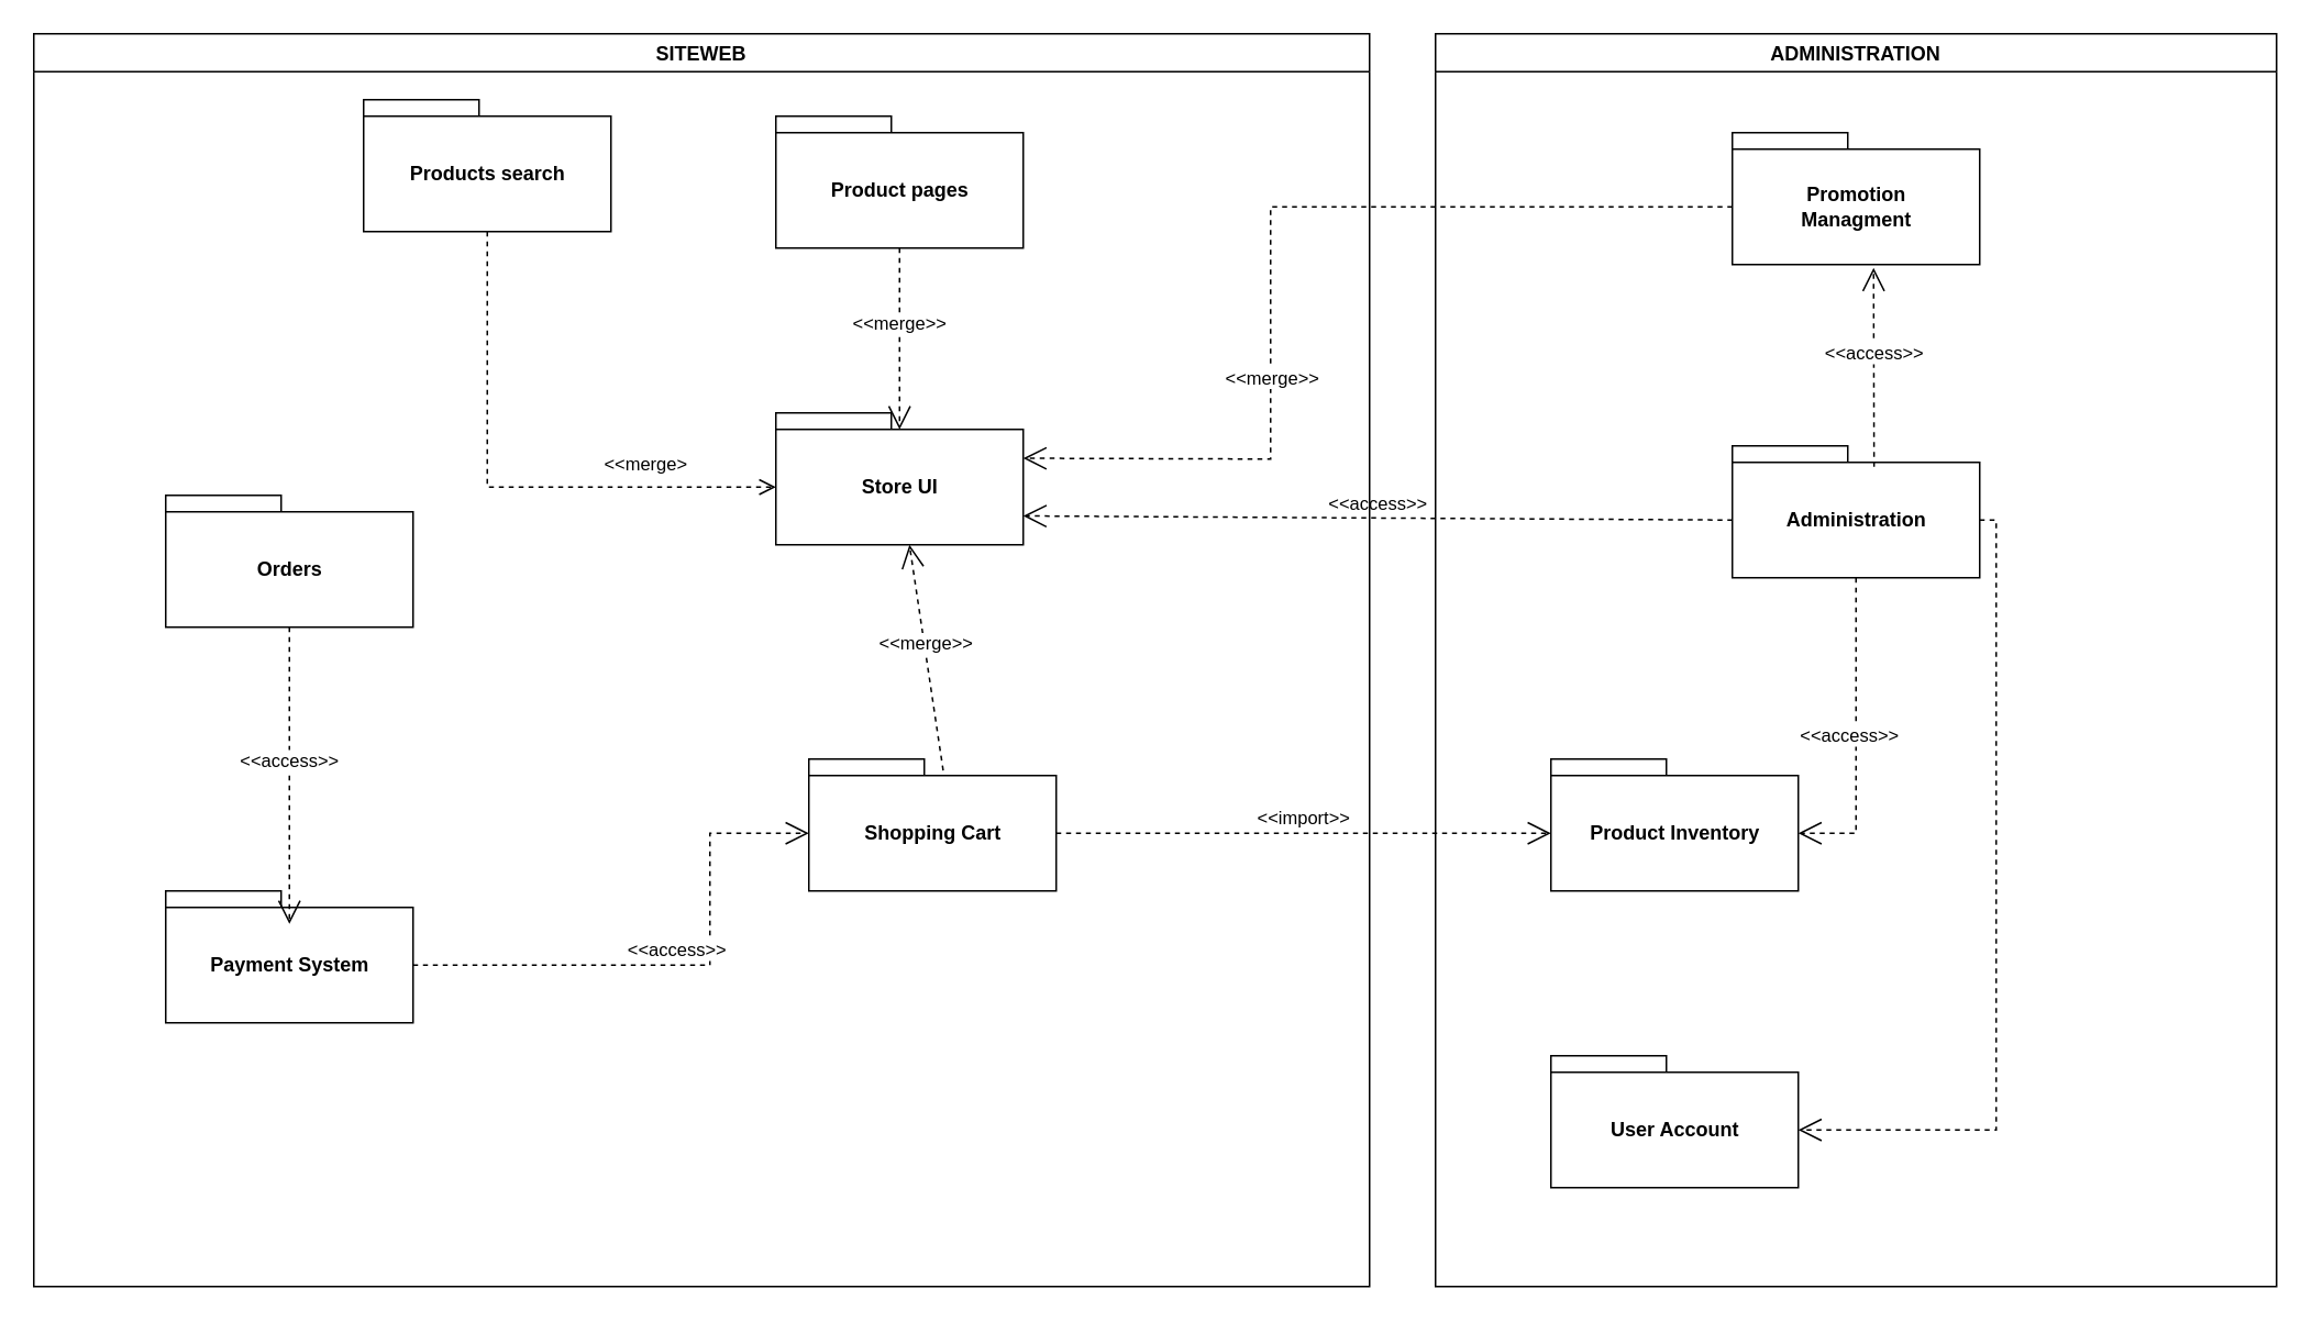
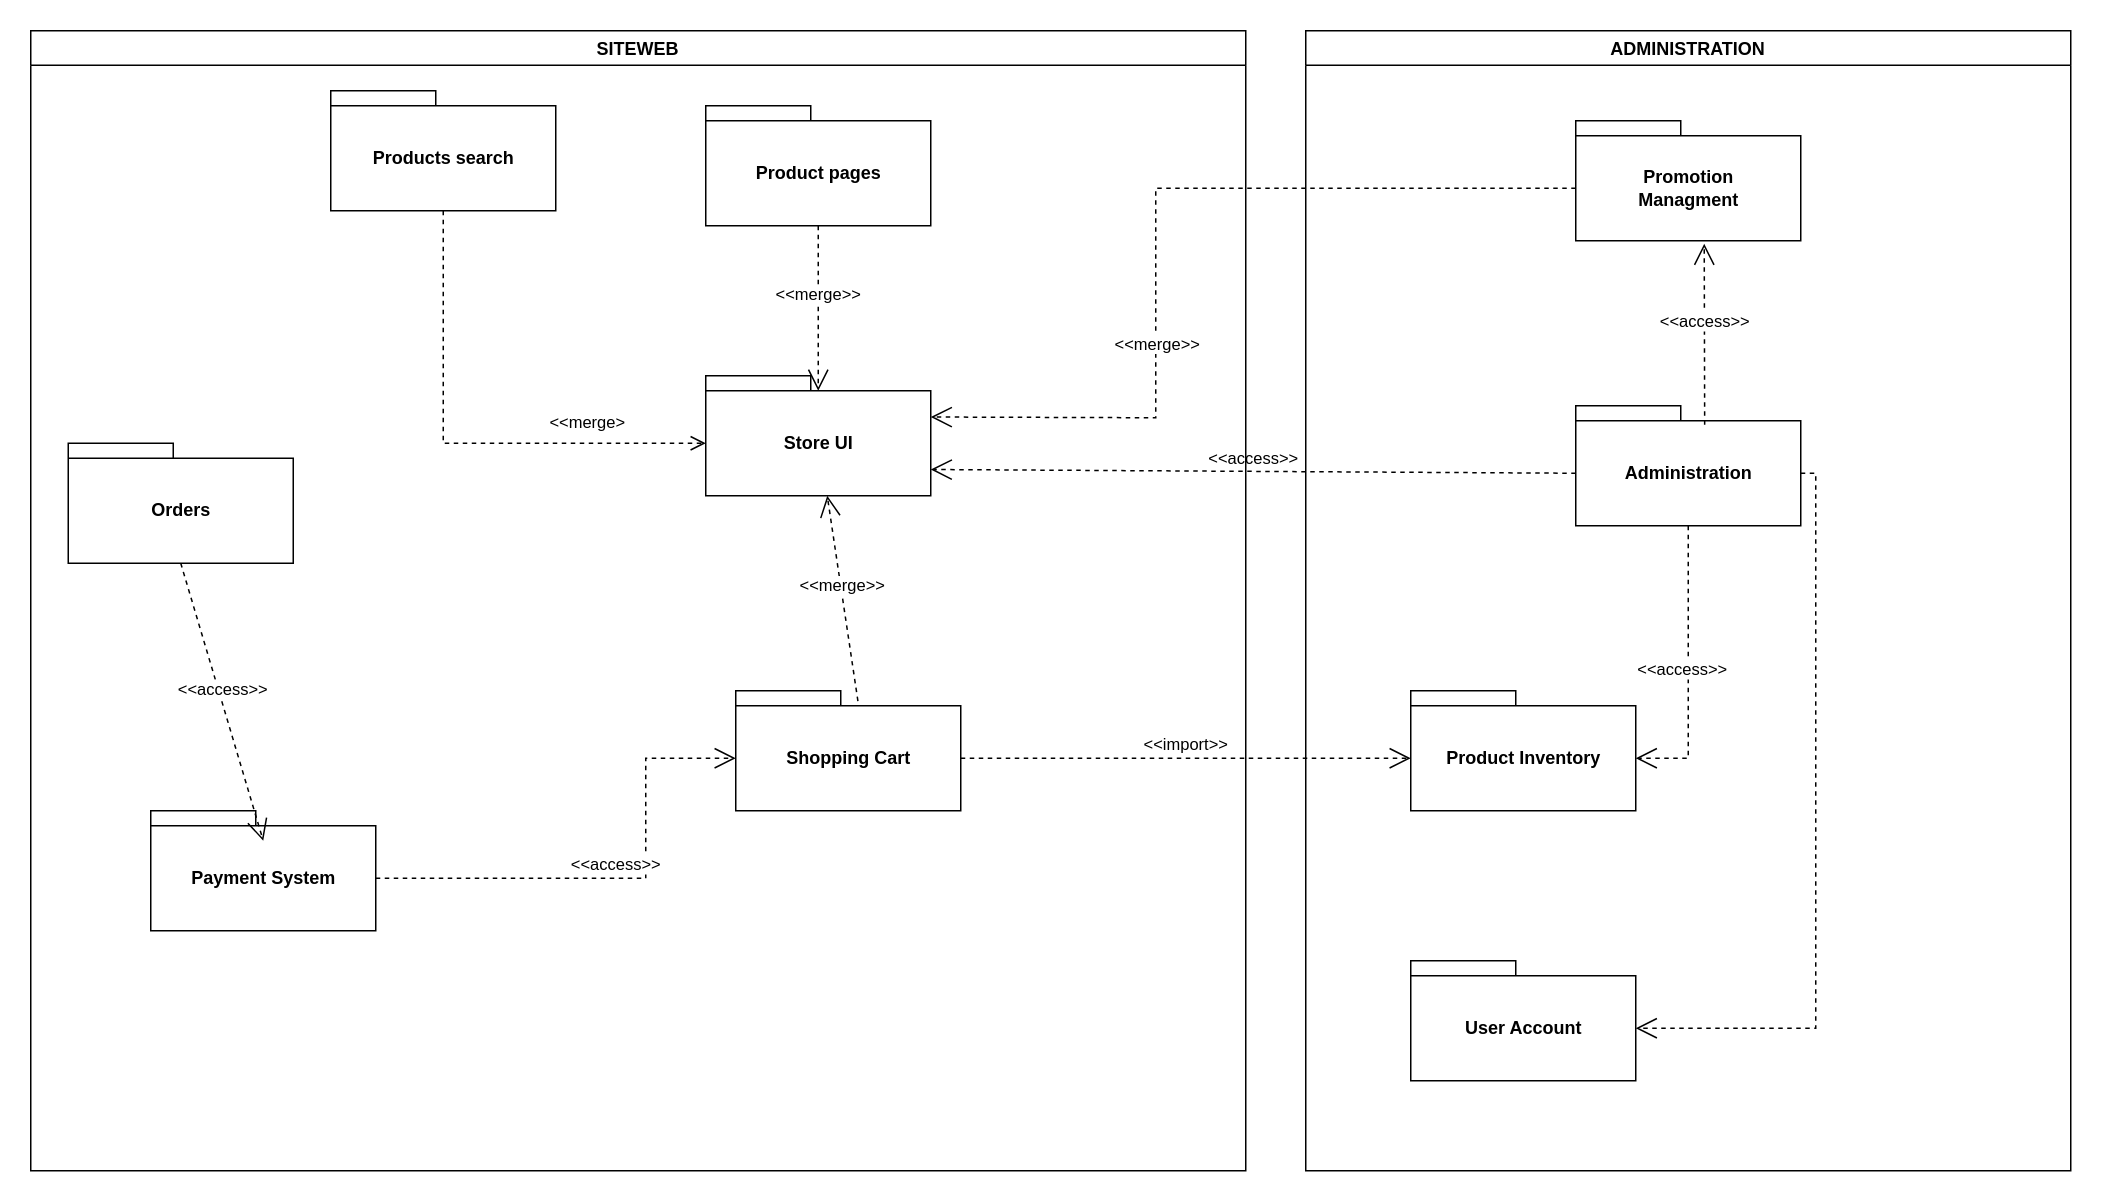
- <mxCell id="7" value="Orders" style="shape=folder;fontStyle=1;tabWidth=70;tabHeight=10;tabPosition=left;html=1;boundedLbl=1;" parent="5" vertex="1"><mxGeometry x="80" y="280" width="150" height="80" as="geometry" /></mxCell>
+ <mxCell id="7" value="Orders" style="shape=folder;fontStyle=1;tabWidth=70;tabHeight=10;tabPosition=left;html=1;boundedLbl=1;" parent="5" vertex="1"><mxGeometry x="25" y="275" width="150" height="80" as="geometry" /></mxCell>
